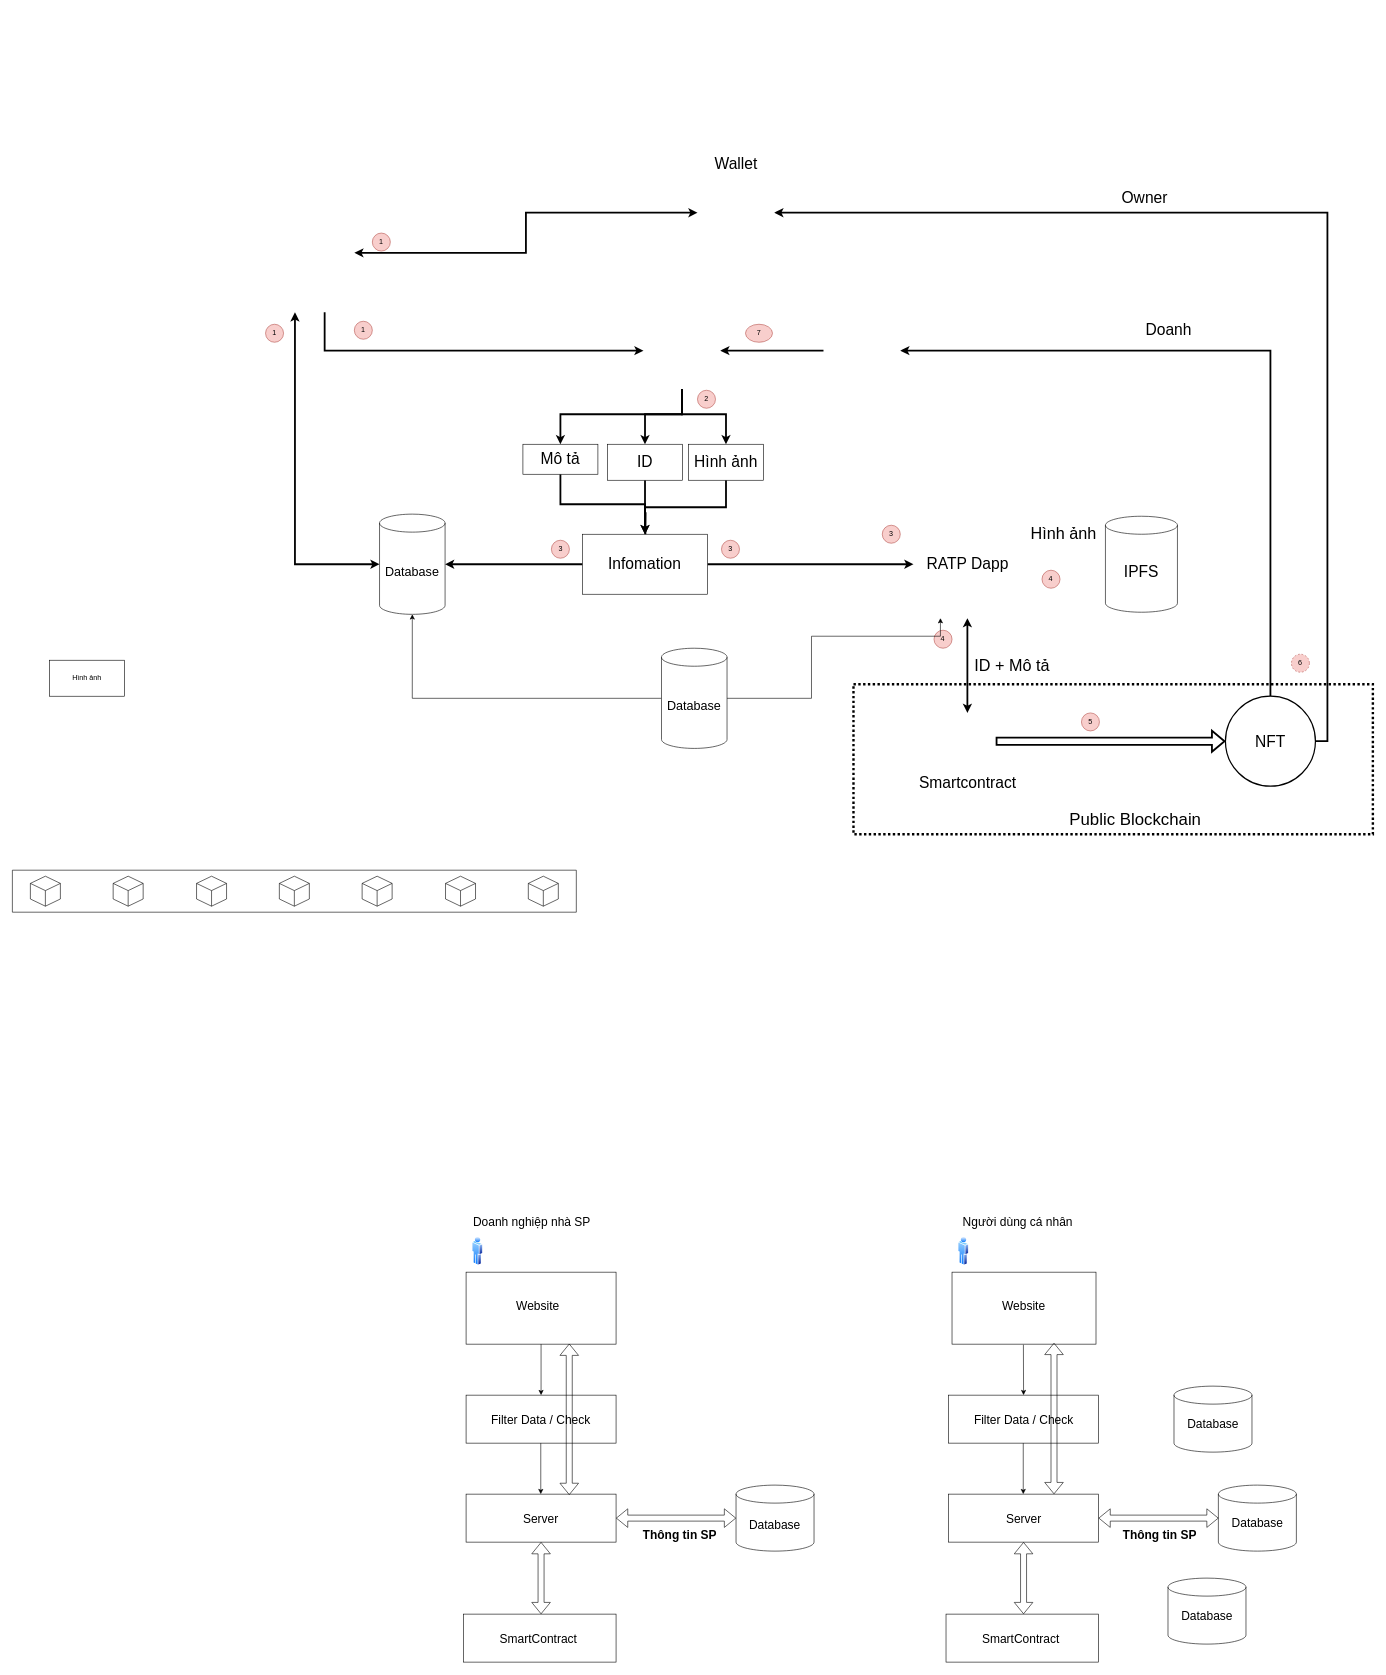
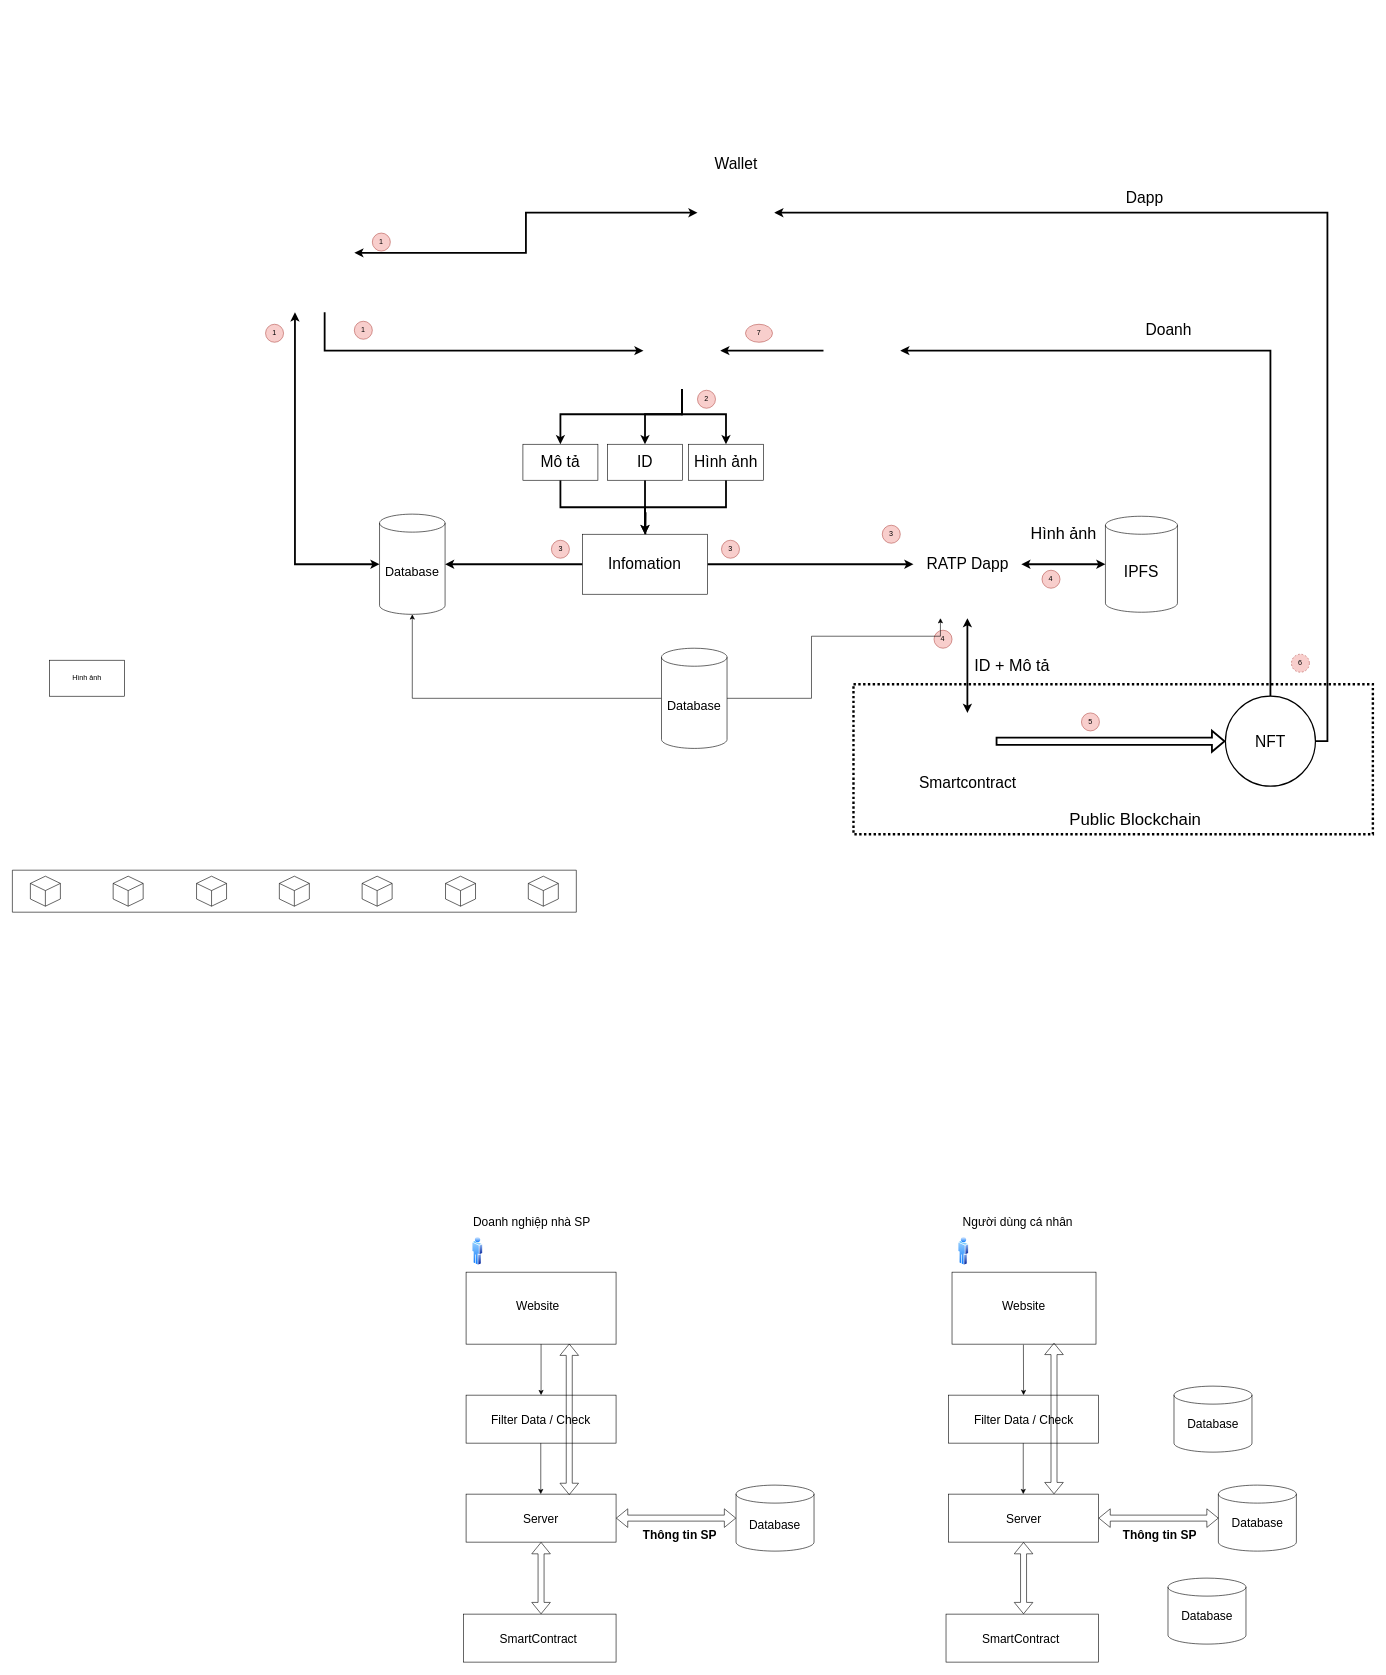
- <mxCell id="96" value="Owner" style="text;html=1;resizable=0;autosize=1;align=center;verticalAlign=middle;points=[];fillColor=none;strokeColor=none;rounded=0;fontSize=26;" parent="1" vertex="1"><mxGeometry x="1862" y="310" width="90" height="40" as="geometry" /></mxCell>
+ <mxCell id="96" value="Dapp" style="text;html=1;resizable=0;autosize=1;align=center;verticalAlign=middle;points=[];fillColor=none;strokeColor=none;rounded=0;fontSize=26;" parent="1" vertex="1"><mxGeometry x="1862" y="310" width="90" height="40" as="geometry" /></mxCell>
- <mxCell id="67" value="Mô tả" style="rounded=0;whiteSpace=wrap;html=1;fontSize=26;" parent="1" vertex="1"><mxGeometry x="871" y="740" width="125" height="50" as="geometry" /></mxCell>
+ <mxCell id="67" value="Mô tả" style="rounded=0;whiteSpace=wrap;html=1;fontSize=26;" parent="1" vertex="1"><mxGeometry x="871" y="740" width="125" height="60" as="geometry" /></mxCell>
+ <mxCell id="64" style="edgeStyle=orthogonalEdgeStyle;rounded=0;jumpSize=6;orthogonalLoop=1;jettySize=auto;html=1;exitX=1;exitY=0.5;exitDx=0;exitDy=0;fontSize=26;startArrow=classic;startFill=1;strokeWidth=3;" parent="1" source="65" target="61" edge="1"><mxGeometry relative="1" as="geometry" /></mxCell>
